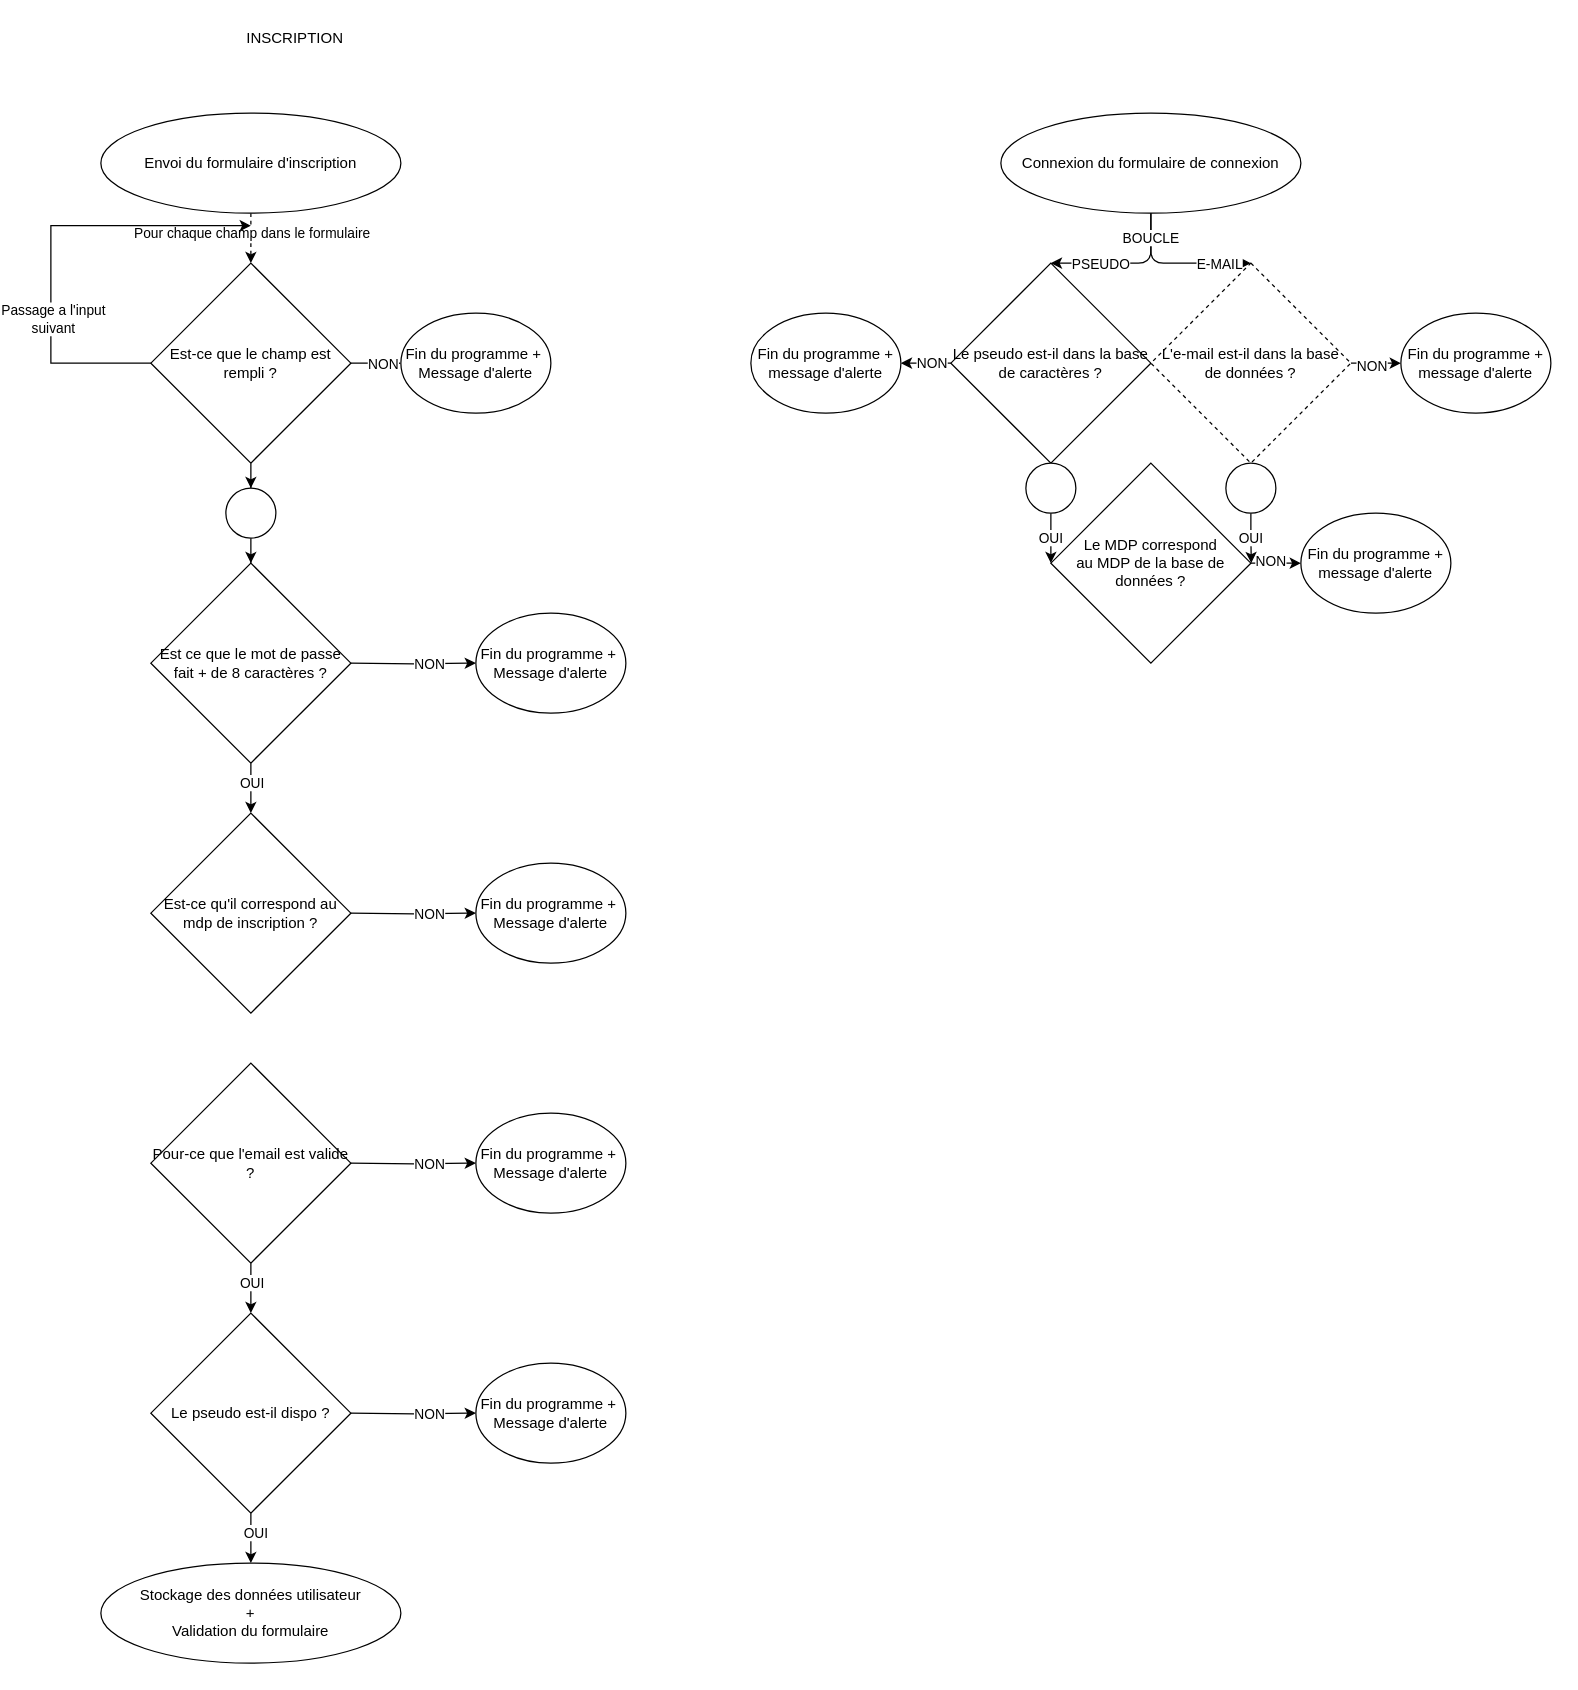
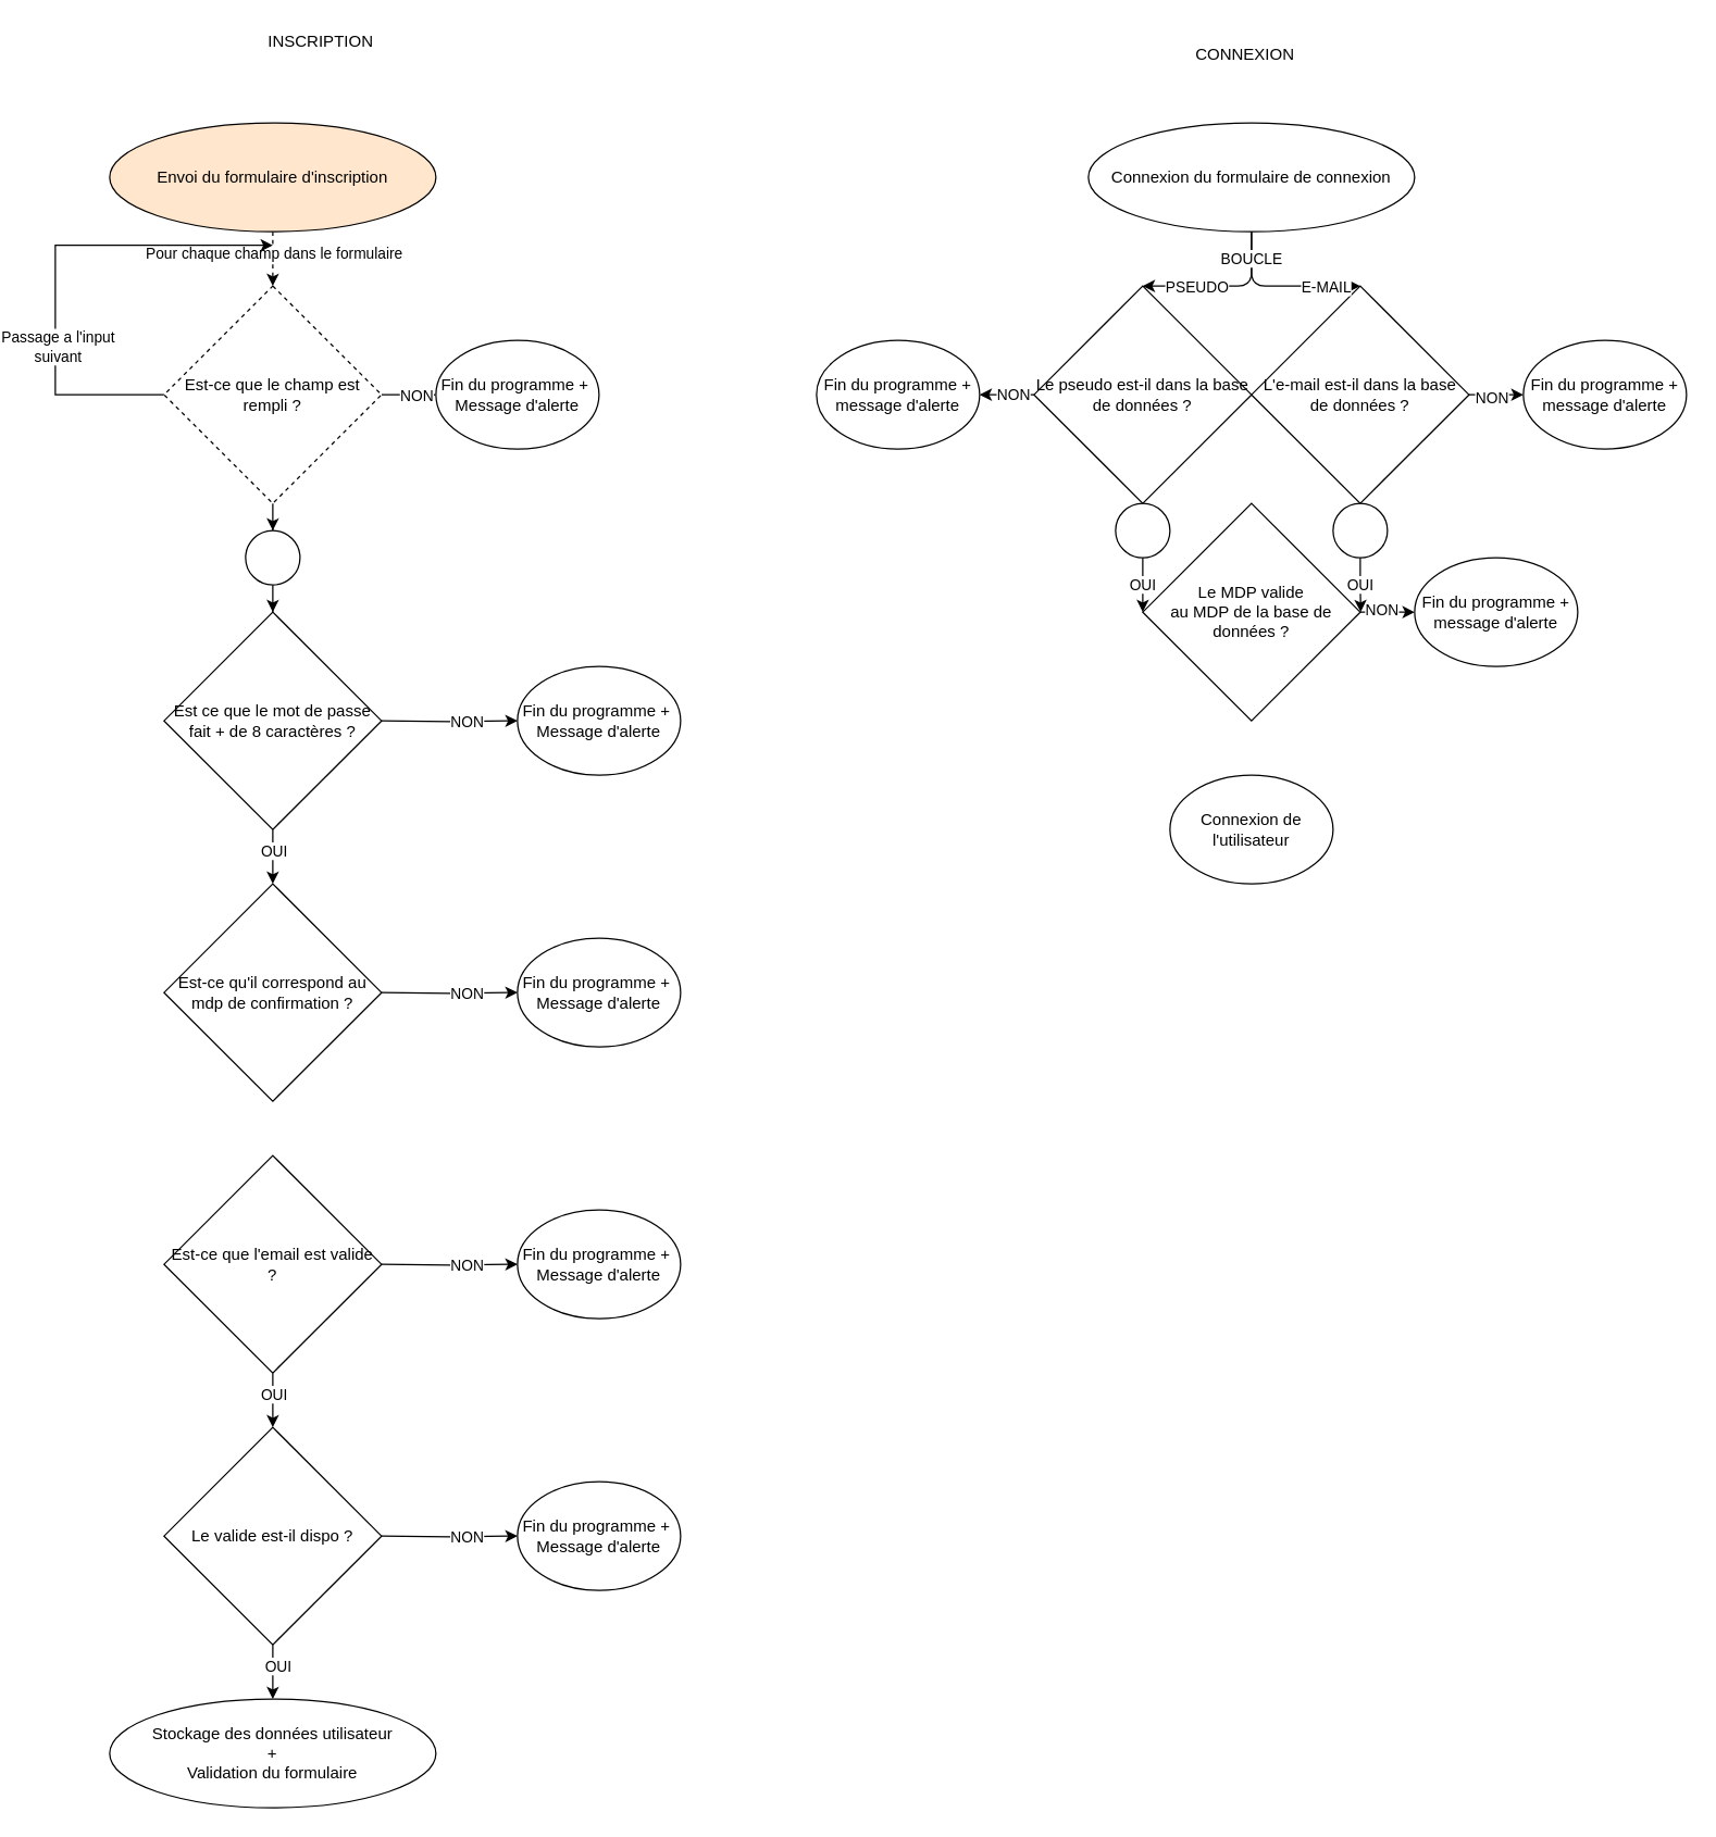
+ <mxCell id="38" value="CONNEXION" style="text;html=1;align=center;verticalAlign=middle;resizable=0;points=[];autosize=1;" vertex="1" parent="1"><mxGeometry x="850" y="30" width="90" height="20" as="geometry" /></mxCell>
- <mxCell id="5" value="Envoi du formulaire d'inscription" style="ellipse;whiteSpace=wrap;html=1;" vertex="1" parent="1"><mxGeometry x="60" y="90" width="240" height="80" as="geometry" /></mxCell>
+ <mxCell id="5" value="Envoi du formulaire d'inscription" style="ellipse;whiteSpace=wrap;html=1;fillColor=#ffe6cc;" vertex="1" parent="1"><mxGeometry x="60" y="90" width="240" height="80" as="geometry" /></mxCell>
- <mxCell id="11" value="Est-ce que le champ est rempli ?" style="rhombus;whiteSpace=wrap;html=1;" vertex="1" parent="1"><mxGeometry x="100" y="210" width="160" height="160" as="geometry" /></mxCell>
+ <mxCell id="11" value="Est-ce que le champ est rempli ?" style="rhombus;whiteSpace=wrap;html=1;dashed=1;" vertex="1" parent="1"><mxGeometry x="100" y="210" width="160" height="160" as="geometry" /></mxCell>
- <mxCell id="42" value="Le pseudo est-il dans la base de caractères ?" style="rhombus;whiteSpace=wrap;html=1;" vertex="1" parent="1"><mxGeometry x="740" y="210" width="160" height="160" as="geometry" /></mxCell>
+ <mxCell id="42" value="Le pseudo est-il dans la base de données ?" style="rhombus;whiteSpace=wrap;html=1;" vertex="1" parent="1"><mxGeometry x="740" y="210" width="160" height="160" as="geometry" /></mxCell>
- <mxCell id="48" value="L'e-mail est-il dans la base de données ?" style="rhombus;whiteSpace=wrap;html=1;dashed=1;" vertex="1" parent="1"><mxGeometry x="900" y="210" width="160" height="160" as="geometry" /></mxCell>
+ <mxCell id="48" value="L'e-mail est-il dans la base de données ?" style="rhombus;whiteSpace=wrap;html=1;" vertex="1" parent="1"><mxGeometry x="900" y="210" width="160" height="160" as="geometry" /></mxCell>
- <mxCell id="45" value="Le MDP correspond &lt;br&gt;au MDP de la base de données ?" style="rhombus;whiteSpace=wrap;html=1;" vertex="1" parent="1"><mxGeometry x="820" y="370" width="160" height="160" as="geometry" /></mxCell>
+ <mxCell id="45" value="Le MDP valide &lt;br&gt;au MDP de la base de données ?" style="rhombus;whiteSpace=wrap;html=1;" vertex="1" parent="1"><mxGeometry x="820" y="370" width="160" height="160" as="geometry" /></mxCell>
+ <mxCell id="55" value="Connexion de l'utilisateur" style="ellipse;whiteSpace=wrap;html=1;" vertex="1" parent="1"><mxGeometry x="840" y="570" width="120" height="80" as="geometry" /></mxCell>
- <mxCell id="21" value="Est-ce qu'il correspond au mdp de inscription ?" style="rhombus;whiteSpace=wrap;html=1;" vertex="1" parent="1"><mxGeometry x="100" y="650" width="160" height="160" as="geometry" /></mxCell>
+ <mxCell id="21" value="Est-ce qu'il correspond au mdp de confirmation ?" style="rhombus;whiteSpace=wrap;html=1;" vertex="1" parent="1"><mxGeometry x="100" y="650" width="160" height="160" as="geometry" /></mxCell>
- <mxCell id="27" value="Pour-ce que l'email est valide ?" style="rhombus;whiteSpace=wrap;html=1;" vertex="1" parent="1"><mxGeometry x="100" y="850" width="160" height="160" as="geometry" /></mxCell>
+ <mxCell id="27" value="Est-ce que l'email est valide ?" style="rhombus;whiteSpace=wrap;html=1;" vertex="1" parent="1"><mxGeometry x="100" y="850" width="160" height="160" as="geometry" /></mxCell>
- <mxCell id="33" value="Le pseudo est-il dispo ?" style="rhombus;whiteSpace=wrap;html=1;" vertex="1" parent="1"><mxGeometry x="100" y="1050" width="160" height="160" as="geometry" /></mxCell>
+ <mxCell id="33" value="Le valide est-il dispo ?" style="rhombus;whiteSpace=wrap;html=1;" vertex="1" parent="1"><mxGeometry x="100" y="1050" width="160" height="160" as="geometry" /></mxCell>
